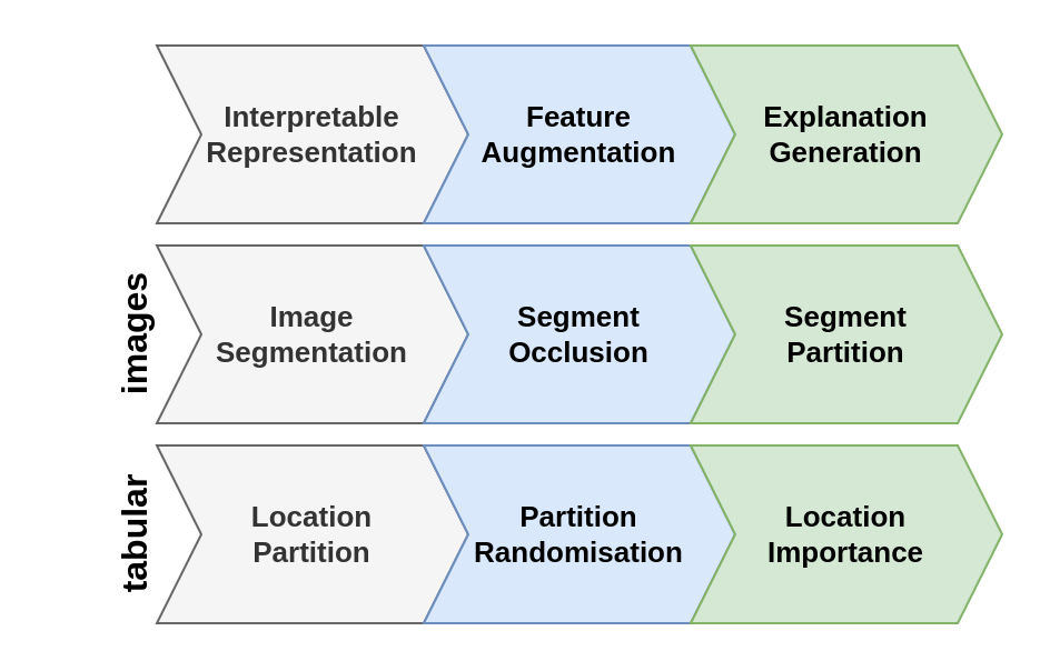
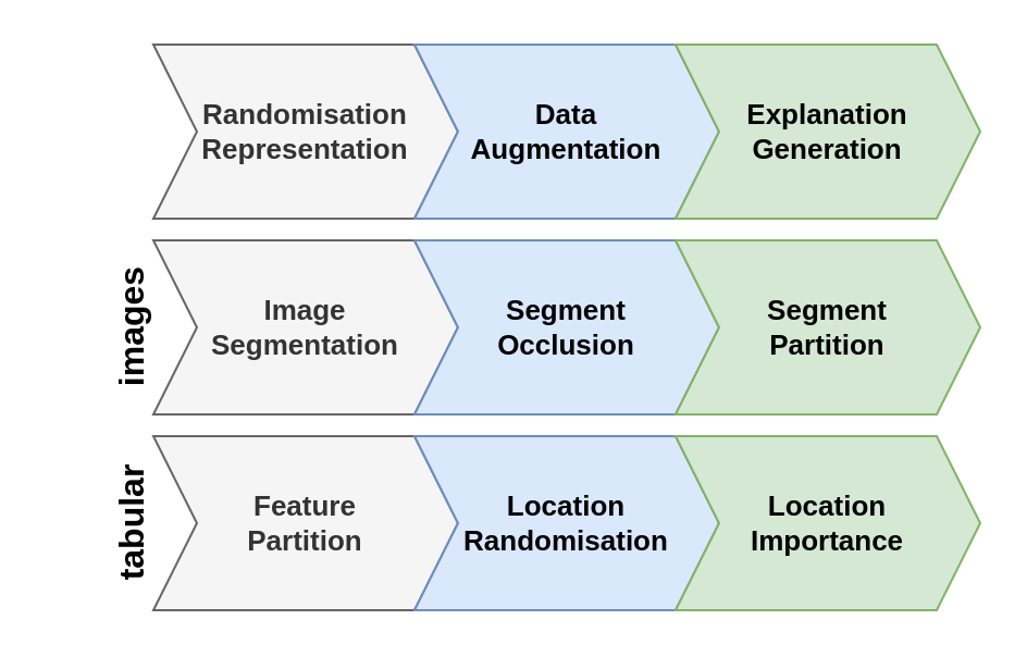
- <mxCell id="2" value="&lt;b style=&quot;font-size: 13px;&quot;&gt;Interpretable&lt;br style=&quot;font-size: 13px;&quot;&gt;Representation&lt;/b&gt;" style="shape=step;perimeter=stepPerimeter;whiteSpace=wrap;html=1;fixedSize=1;fillColor=#f5f5f5;strokeColor=#666666;fontColor=#333333;fontSize=13;" vertex="1" parent="1"><mxGeometry x="70" y="20" width="140" height="80" as="geometry" /></mxCell>
+ <mxCell id="2" value="&lt;b style=&quot;font-size: 13px;&quot;&gt;Randomisation&lt;br style=&quot;font-size: 13px;&quot;&gt;Representation&lt;/b&gt;" style="shape=step;perimeter=stepPerimeter;whiteSpace=wrap;html=1;fixedSize=1;fillColor=#f5f5f5;strokeColor=#666666;fontColor=#333333;fontSize=13;" vertex="1" parent="1"><mxGeometry x="70" y="20" width="140" height="80" as="geometry" /></mxCell>
- <mxCell id="3" value="&lt;b style=&quot;font-size: 13px;&quot;&gt;Feature&lt;br style=&quot;font-size: 13px;&quot;&gt;Augmentation&lt;/b&gt;" style="shape=step;perimeter=stepPerimeter;whiteSpace=wrap;html=1;fixedSize=1;fillColor=#dae8fc;strokeColor=#6c8ebf;fontSize=13;" vertex="1" parent="1"><mxGeometry x="190" y="20" width="140" height="80" as="geometry" /></mxCell>
+ <mxCell id="3" value="&lt;b style=&quot;font-size: 13px;&quot;&gt;Data&lt;br style=&quot;font-size: 13px;&quot;&gt;Augmentation&lt;/b&gt;" style="shape=step;perimeter=stepPerimeter;whiteSpace=wrap;html=1;fixedSize=1;fillColor=#dae8fc;strokeColor=#6c8ebf;fontSize=13;" vertex="1" parent="1"><mxGeometry x="190" y="20" width="140" height="80" as="geometry" /></mxCell>
- <mxCell id="9" value="&lt;b&gt;Location&lt;br&gt;Partition&lt;/b&gt;" style="shape=step;perimeter=stepPerimeter;whiteSpace=wrap;html=1;fixedSize=1;fillColor=#f5f5f5;strokeColor=#666666;fontColor=#333333;fontSize=13;" vertex="1" parent="1"><mxGeometry x="70" y="200" width="140" height="80" as="geometry" /></mxCell>
+ <mxCell id="9" value="&lt;b&gt;Feature&lt;br&gt;Partition&lt;/b&gt;" style="shape=step;perimeter=stepPerimeter;whiteSpace=wrap;html=1;fixedSize=1;fillColor=#f5f5f5;strokeColor=#666666;fontColor=#333333;fontSize=13;" vertex="1" parent="1"><mxGeometry x="70" y="200" width="140" height="80" as="geometry" /></mxCell>
- <mxCell id="10" value="&lt;b&gt;Partition&lt;br&gt;Randomisation&lt;/b&gt;" style="shape=step;perimeter=stepPerimeter;whiteSpace=wrap;html=1;fixedSize=1;fillColor=#dae8fc;strokeColor=#6c8ebf;fontSize=13;" vertex="1" parent="1"><mxGeometry x="190" y="200" width="140" height="80" as="geometry" /></mxCell>
+ <mxCell id="10" value="&lt;b&gt;Location&lt;br&gt;Randomisation&lt;/b&gt;" style="shape=step;perimeter=stepPerimeter;whiteSpace=wrap;html=1;fixedSize=1;fillColor=#dae8fc;strokeColor=#6c8ebf;fontSize=13;" vertex="1" parent="1"><mxGeometry x="190" y="200" width="140" height="80" as="geometry" /></mxCell>
